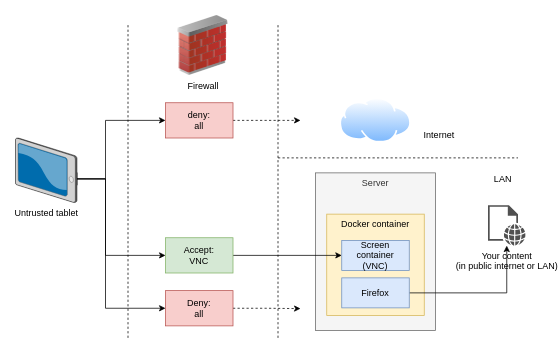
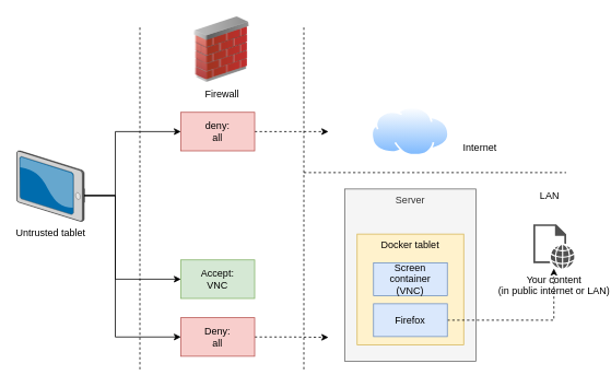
- <mxCell id="3" value="Docker container" style="rounded=0;whiteSpace=wrap;html=1;verticalAlign=top;fillColor=#fff2cc;strokeColor=#d6b656;" vertex="1" parent="1"><mxGeometry x="435" y="285" width="130" height="135" as="geometry" /></mxCell>
+ <mxCell id="3" value="Docker tablet" style="rounded=0;whiteSpace=wrap;html=1;verticalAlign=top;fillColor=#fff2cc;strokeColor=#d6b656;" vertex="1" parent="1"><mxGeometry x="435" y="285" width="130" height="135" as="geometry" /></mxCell>
- <mxCell id="15" style="edgeStyle=orthogonalEdgeStyle;rounded=0;orthogonalLoop=1;jettySize=auto;html=1;exitX=1;exitY=0.5;exitDx=0;exitDy=0;entryX=0;entryY=0.5;entryDx=0;entryDy=0;" edge="1" parent="1" source="16" target="19"><mxGeometry relative="1" as="geometry"><mxPoint x="440" y="340" as="targetPoint" /></mxGeometry></mxCell>
- <mxCell id="23" style="edgeStyle=orthogonalEdgeStyle;rounded=0;orthogonalLoop=1;jettySize=auto;html=1;exitX=1;exitY=0.5;exitDx=0;exitDy=0;" edge="1" parent="1" source="24" target="25"><mxGeometry relative="1" as="geometry" /></mxCell>
+ <mxCell id="23" style="edgeStyle=orthogonalEdgeStyle;rounded=0;orthogonalLoop=1;jettySize=auto;html=1;exitX=1;exitY=0.5;exitDx=0;exitDy=0;dashed=1;" edge="1" parent="1" source="24" target="25"><mxGeometry relative="1" as="geometry" /></mxCell>
